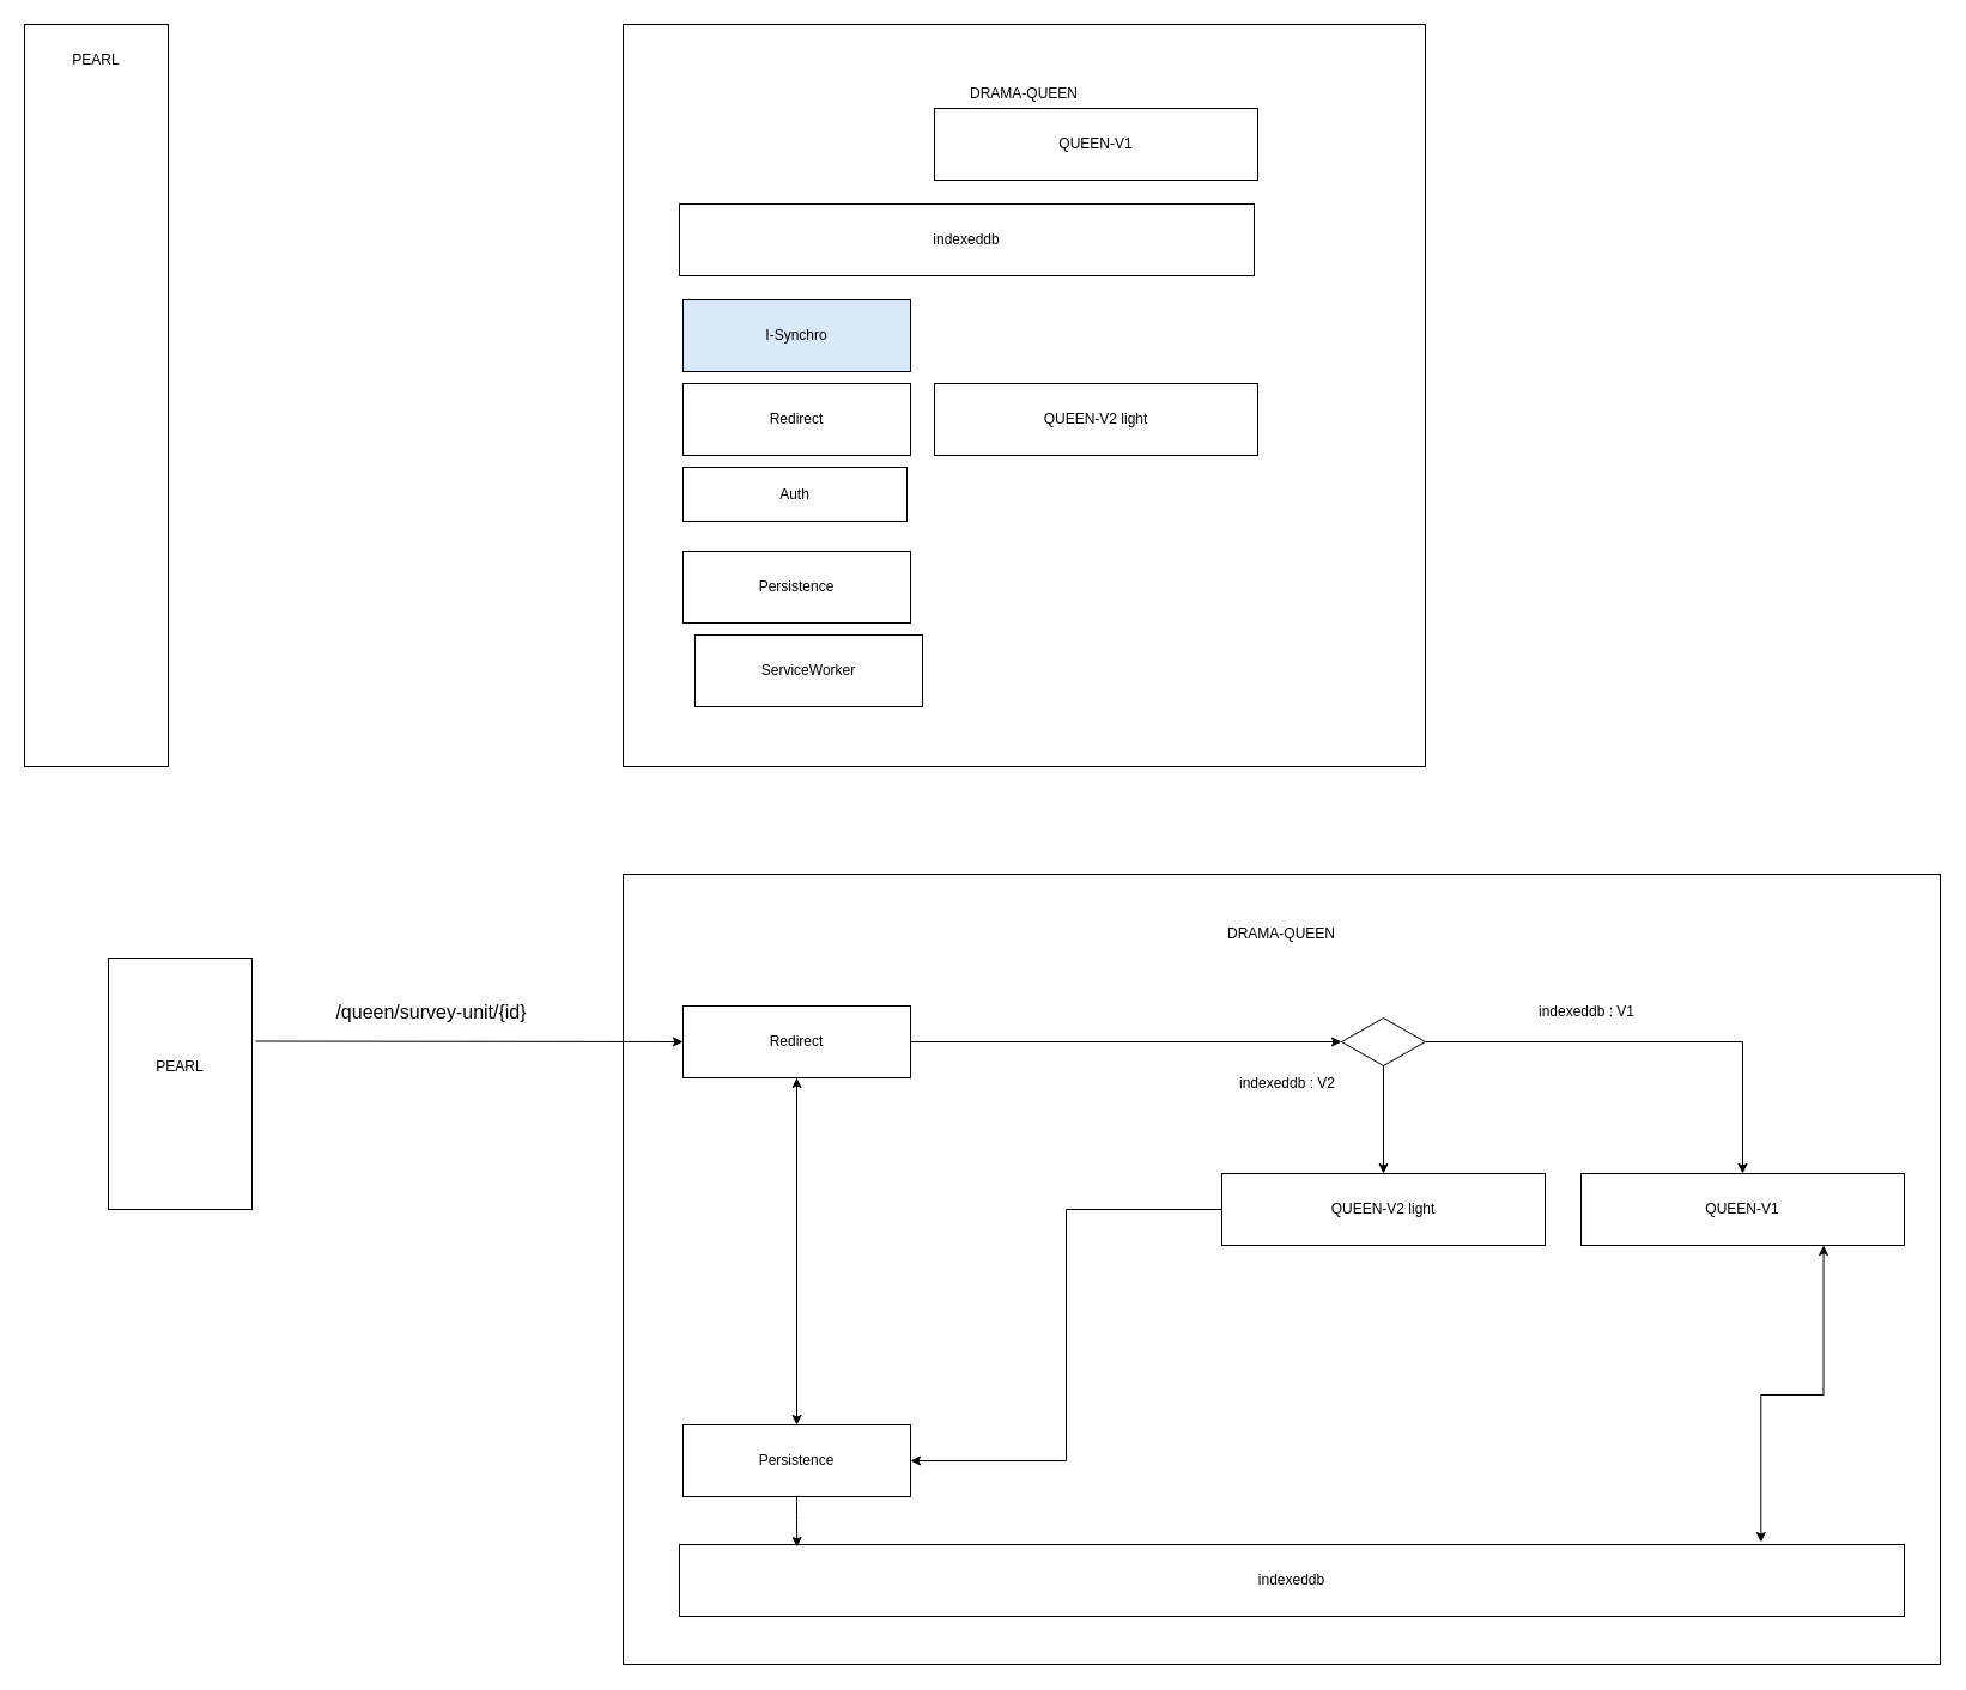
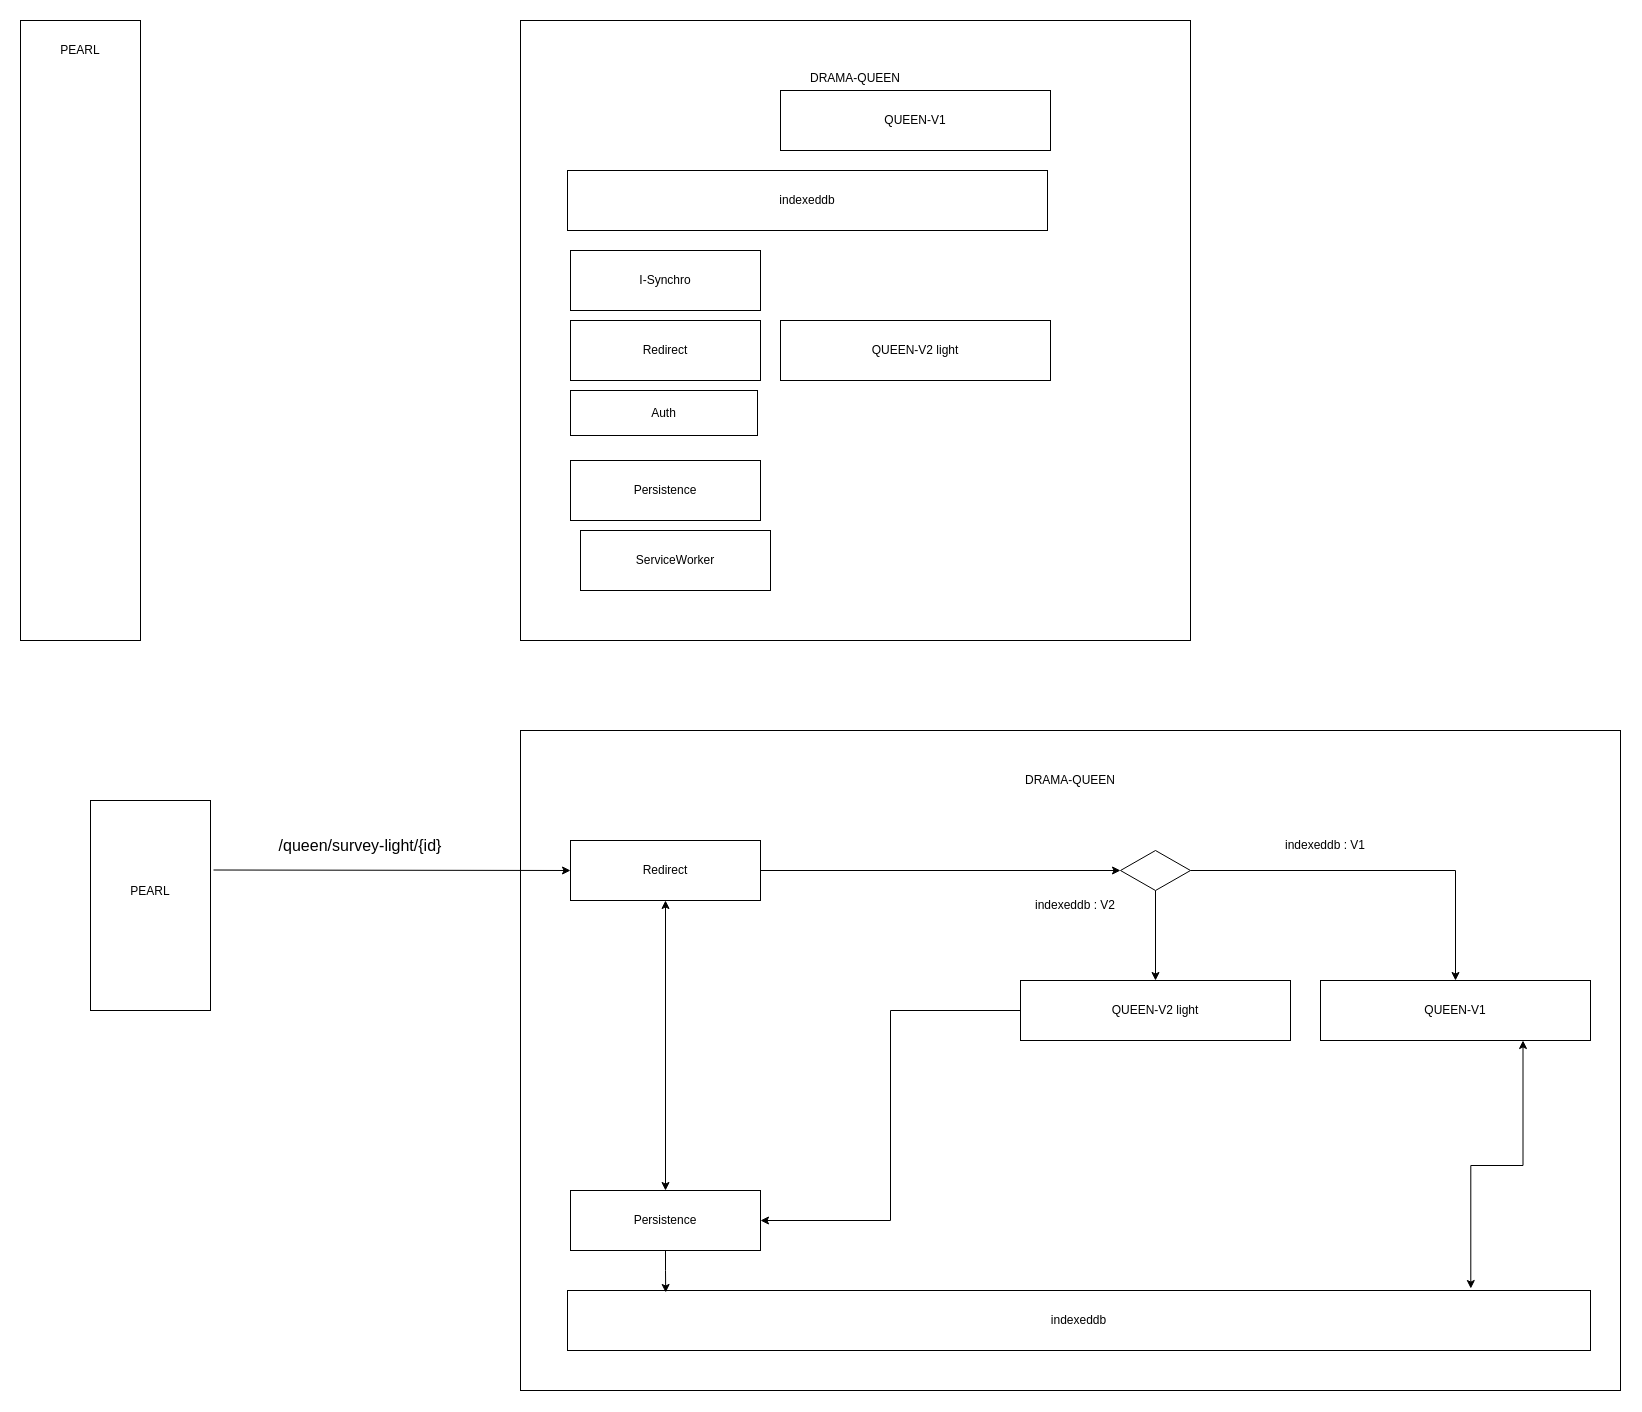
- <mxCell id="6" value="I-Synchro" style="rounded=0;whiteSpace=wrap;html=1;fillColor=#dae8fc;" vertex="1" parent="1"><mxGeometry x="570" y="250" width="190" height="60" as="geometry" /></mxCell>
+ <mxCell id="6" value="I-Synchro" style="rounded=0;whiteSpace=wrap;html=1;" vertex="1" parent="1"><mxGeometry x="570" y="250" width="190" height="60" as="geometry" /></mxCell>
- <mxCell id="28" value="/queen/survey-unit/{id}" style="text;html=1;strokeColor=none;fillColor=none;align=center;verticalAlign=middle;whiteSpace=wrap;rounded=0;fontSize=16;" vertex="1" parent="1"><mxGeometry x="240" y="830" width="240" height="30" as="geometry" /></mxCell>
+ <mxCell id="28" value="/queen/survey-light/{id}" style="text;html=1;strokeColor=none;fillColor=none;align=center;verticalAlign=middle;whiteSpace=wrap;rounded=0;fontSize=16;" vertex="1" parent="1"><mxGeometry x="240" y="830" width="240" height="30" as="geometry" /></mxCell>
